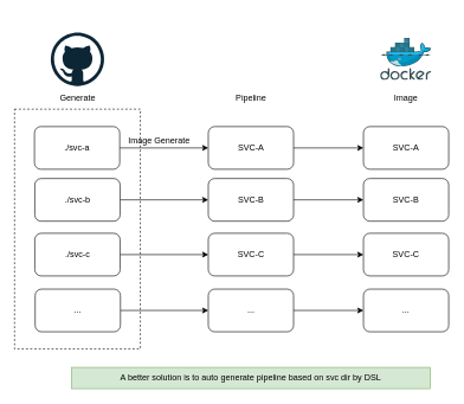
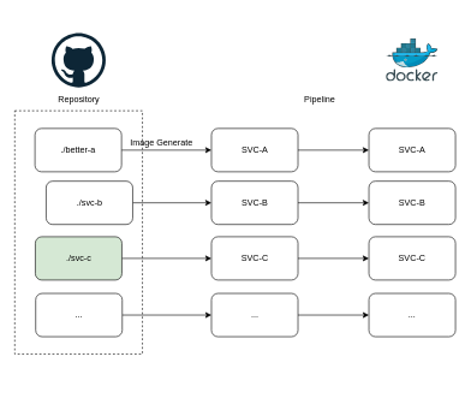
- <mxCell id="11" value="Generate" style="text;html=1;align=center;verticalAlign=middle;whiteSpace=wrap;rounded=0;" parent="1" vertex="1"><mxGeometry x="79" y="123.48" width="60" height="30" as="geometry" /></mxCell>
+ <mxCell id="11" value="Repository" style="text;html=1;align=center;verticalAlign=middle;whiteSpace=wrap;rounded=0;" parent="1" vertex="1"><mxGeometry x="79" y="123.48" width="60" height="30" as="geometry" /></mxCell>
- <mxCell id="18" value="Pipeline" style="text;html=1;align=center;verticalAlign=middle;whiteSpace=wrap;rounded=0;" parent="1" vertex="1"><mxGeometry x="322.67" y="123.48" width="60" height="30" as="geometry" /></mxCell>
+ <mxCell id="18" value="Pipeline" style="text;html=1;align=center;verticalAlign=middle;whiteSpace=wrap;rounded=0;" parent="1" vertex="1"><mxGeometry x="412.67" y="123.48" width="60" height="30" as="geometry" /></mxCell>
- <mxCell id="19" value="Image" style="text;html=1;align=center;verticalAlign=middle;whiteSpace=wrap;rounded=0;" parent="1" vertex="1"><mxGeometry x="541" y="123.48" width="60" height="30" as="geometry" /></mxCell>
- <mxCell id="5" value="./svc-a" style="rounded=1;whiteSpace=wrap;html=1;" parent="1" vertex="1"><mxGeometry x="48" y="177.48" width="120" height="60" as="geometry" /></mxCell>
+ <mxCell id="5" value="./better-a" style="rounded=1;whiteSpace=wrap;html=1;" parent="1" vertex="1"><mxGeometry x="48" y="177.48" width="120" height="60" as="geometry" /></mxCell>
- <mxCell id="7" value="./svc-b" style="rounded=1;whiteSpace=wrap;html=1;" parent="1" vertex="1"><mxGeometry x="48.5" y="250.48" width="120" height="60" as="geometry" /></mxCell>
+ <mxCell id="7" value="./svc-b" style="rounded=1;whiteSpace=wrap;html=1;" parent="1" vertex="1"><mxGeometry x="63.5" y="250.48" width="120" height="60" as="geometry" /></mxCell>
- <mxCell id="9" value="./svc-c" style="rounded=1;whiteSpace=wrap;html=1;" parent="1" vertex="1"><mxGeometry x="48.5" y="327.48" width="120" height="60" as="geometry" /></mxCell>
+ <mxCell id="9" value="./svc-c" style="rounded=1;whiteSpace=wrap;html=1;fillColor=#d5e8d4;" parent="1" vertex="1"><mxGeometry x="48.5" y="327.48" width="120" height="60" as="geometry" /></mxCell>
- <mxCell id="24" value="A better solution is to auto generate pipeline based on svc dir by DSL" style="text;html=1;align=center;verticalAlign=middle;whiteSpace=wrap;rounded=0;fillColor=#d5e8d4;strokeColor=#82b366;" parent="1" vertex="1"><mxGeometry x="100.17" y="516" width="505" height="30" as="geometry" /></mxCell>
